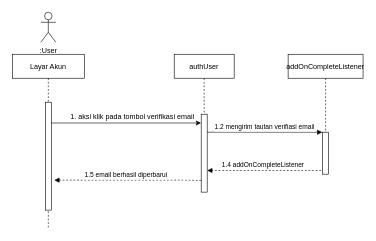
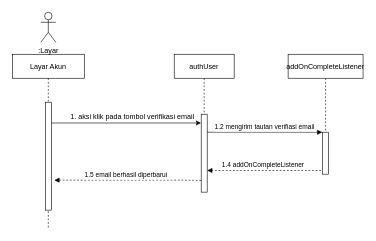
- <mxCell id="7" value=":User" style="shape=umlActor;verticalLabelPosition=bottom;verticalAlign=top;html=1;outlineConnect=0;" parent="1" vertex="1"><mxGeometry x="67.5" y="20" width="25" height="50" as="geometry" /></mxCell>
+ <mxCell id="7" value=":Layar" style="shape=umlActor;verticalLabelPosition=bottom;verticalAlign=top;html=1;outlineConnect=0;" parent="1" vertex="1"><mxGeometry x="67.5" y="20" width="25" height="50" as="geometry" /></mxCell>
